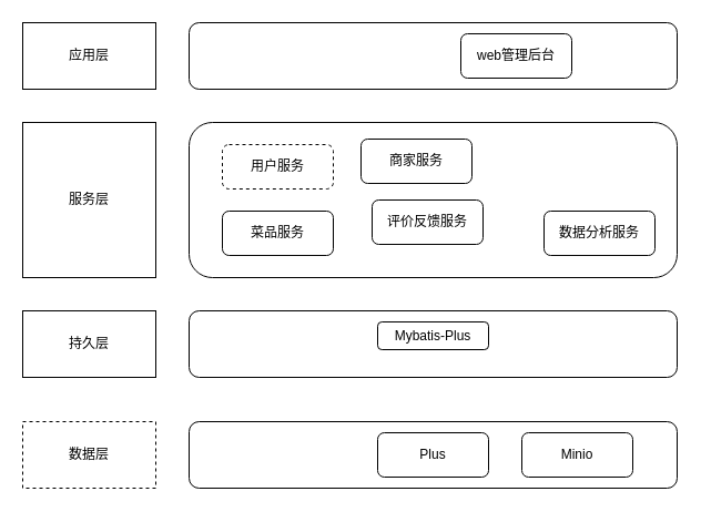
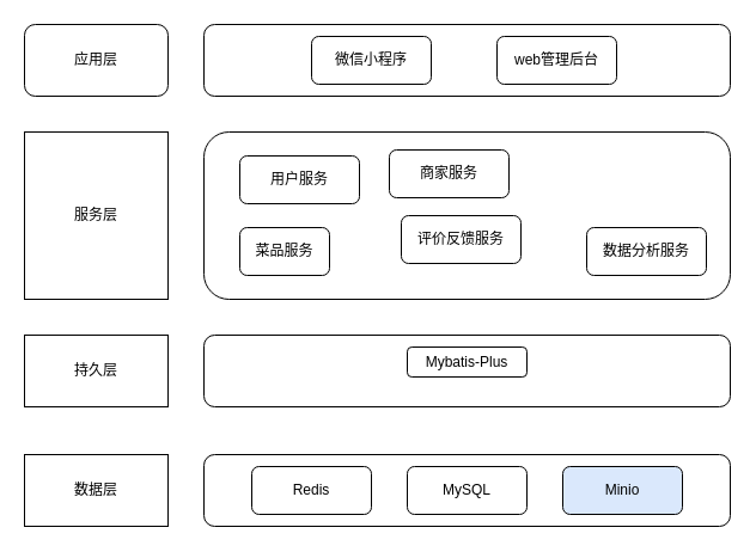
- <mxCell id="3" value="&lt;font style=&quot;font-size: 12px;&quot;&gt;应用层&lt;/font&gt;" style="rounded=0;whiteSpace=wrap;html=1;" vertex="1" parent="2"><mxGeometry width="120" height="60" as="geometry" /></mxCell>
+ <mxCell id="3" value="&lt;font style=&quot;font-size: 12px;&quot;&gt;应用层&lt;/font&gt;" style="whiteSpace=wrap;html=1;rounded=1;" vertex="1" parent="2"><mxGeometry width="120" height="60" as="geometry" /></mxCell>
+ <mxCell id="5" value="微信小程序" style="rounded=1;whiteSpace=wrap;html=1;" vertex="1" parent="2"><mxGeometry x="240" y="10" width="100" height="40" as="geometry" /></mxCell>
- <mxCell id="16" value="用户服务" style="rounded=1;whiteSpace=wrap;html=1;dashed=1;" vertex="1" parent="13"><mxGeometry x="180" y="20" width="100" height="40" as="geometry" /></mxCell>
+ <mxCell id="16" value="用户服务" style="rounded=1;whiteSpace=wrap;html=1;" vertex="1" parent="13"><mxGeometry x="180" y="20" width="100" height="40" as="geometry" /></mxCell>
- <mxCell id="18" value="菜品服务" style="rounded=1;whiteSpace=wrap;html=1;" vertex="1" parent="13"><mxGeometry x="180" y="80" width="100" height="40" as="geometry" /></mxCell>
+ <mxCell id="18" value="菜品服务" style="rounded=1;whiteSpace=wrap;html=1;" vertex="1" parent="13"><mxGeometry x="180" y="80" width="75" height="40" as="geometry" /></mxCell>
- <mxCell id="8" value="&lt;font style=&quot;font-size: 12px;&quot;&gt;数据层&lt;/font&gt;" style="rounded=0;whiteSpace=wrap;html=1;dashed=1;" vertex="1" parent="7"><mxGeometry width="120" height="60" as="geometry" /></mxCell>
+ <mxCell id="8" value="&lt;font style=&quot;font-size: 12px;&quot;&gt;数据层&lt;/font&gt;" style="rounded=0;whiteSpace=wrap;html=1;" vertex="1" parent="7"><mxGeometry width="120" height="60" as="geometry" /></mxCell>
+ <mxCell id="10" value="Redis" style="rounded=1;whiteSpace=wrap;html=1;" vertex="1" parent="7"><mxGeometry x="190" y="10" width="100" height="40" as="geometry" /></mxCell>
- <mxCell id="12" value="Plus" style="rounded=1;whiteSpace=wrap;html=1;" vertex="1" parent="7"><mxGeometry x="320" y="10" width="100" height="40" as="geometry" /></mxCell>
+ <mxCell id="12" value="MySQL" style="rounded=1;whiteSpace=wrap;html=1;" vertex="1" parent="7"><mxGeometry x="320" y="10" width="100" height="40" as="geometry" /></mxCell>
- <mxCell id="11" value="Minio" style="rounded=1;whiteSpace=wrap;html=1;" vertex="1" parent="7"><mxGeometry x="450" y="10" width="100" height="40" as="geometry" /></mxCell>
+ <mxCell id="11" value="Minio" style="rounded=1;whiteSpace=wrap;html=1;fillColor=#dae8fc;" vertex="1" parent="7"><mxGeometry x="450" y="10" width="100" height="40" as="geometry" /></mxCell>
